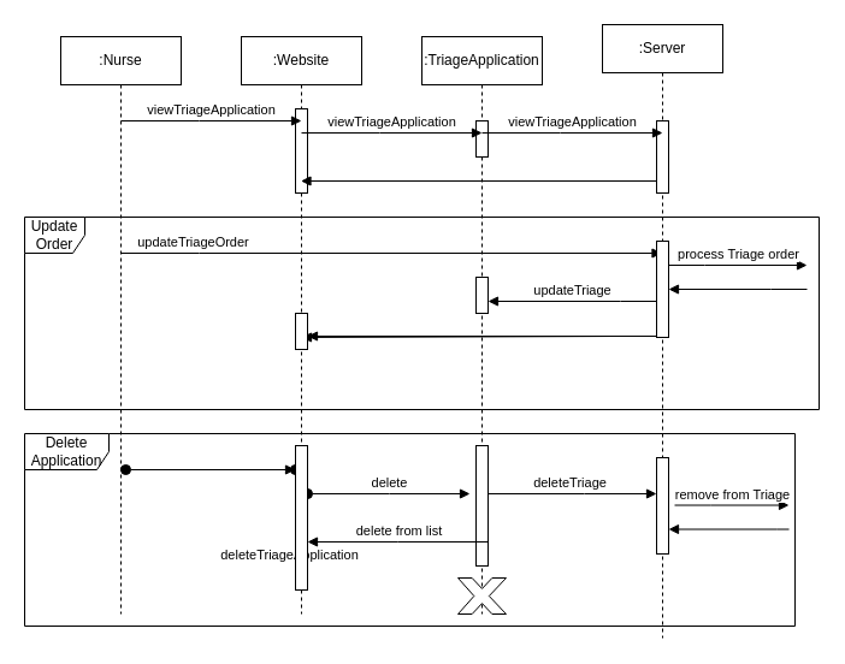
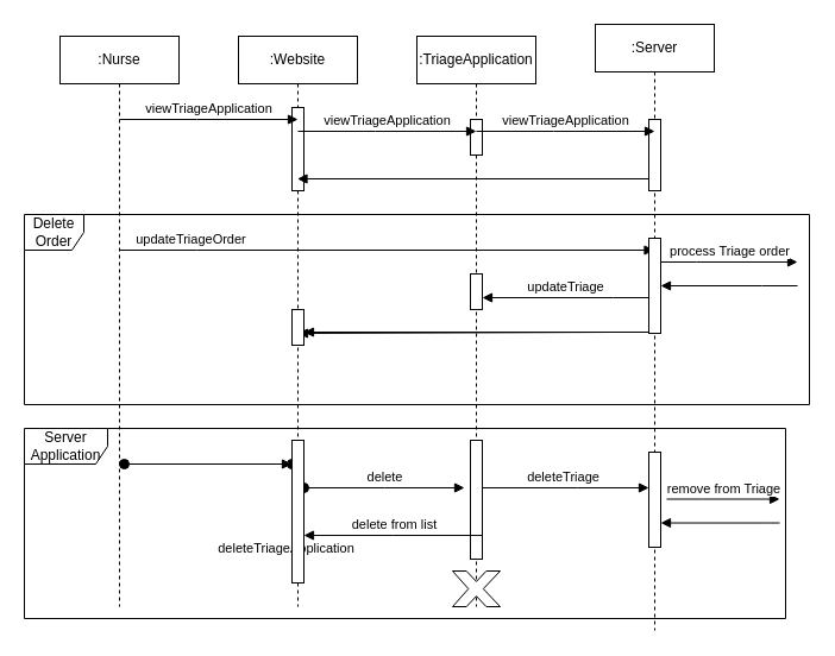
- <mxCell id="13" value="Update Order" style="shape=umlFrame;whiteSpace=wrap;html=1;pointerEvents=0;width=50;height=30;movable=1;resizable=1;rotatable=1;deletable=1;editable=1;locked=0;connectable=1;" vertex="1" parent="1"><mxGeometry x="20" y="180" width="660" height="160" as="geometry" /></mxCell>
+ <mxCell id="13" value="Delete Order" style="shape=umlFrame;whiteSpace=wrap;html=1;pointerEvents=0;width=50;height=30;movable=1;resizable=1;rotatable=1;deletable=1;editable=1;locked=0;connectable=1;" vertex="1" parent="1"><mxGeometry x="20" y="180" width="660" height="160" as="geometry" /></mxCell>
- <mxCell id="23" value="Delete Application" style="shape=umlFrame;whiteSpace=wrap;html=1;pointerEvents=0;width=70;height=30;movable=1;resizable=1;rotatable=1;deletable=1;editable=1;locked=0;connectable=1;" vertex="1" parent="1"><mxGeometry x="20" y="360" width="640" height="160" as="geometry" /></mxCell>
+ <mxCell id="23" value="Server Application" style="shape=umlFrame;whiteSpace=wrap;html=1;pointerEvents=0;width=70;height=30;movable=1;resizable=1;rotatable=1;deletable=1;editable=1;locked=0;connectable=1;" vertex="1" parent="1"><mxGeometry x="20" y="360" width="640" height="160" as="geometry" /></mxCell>
